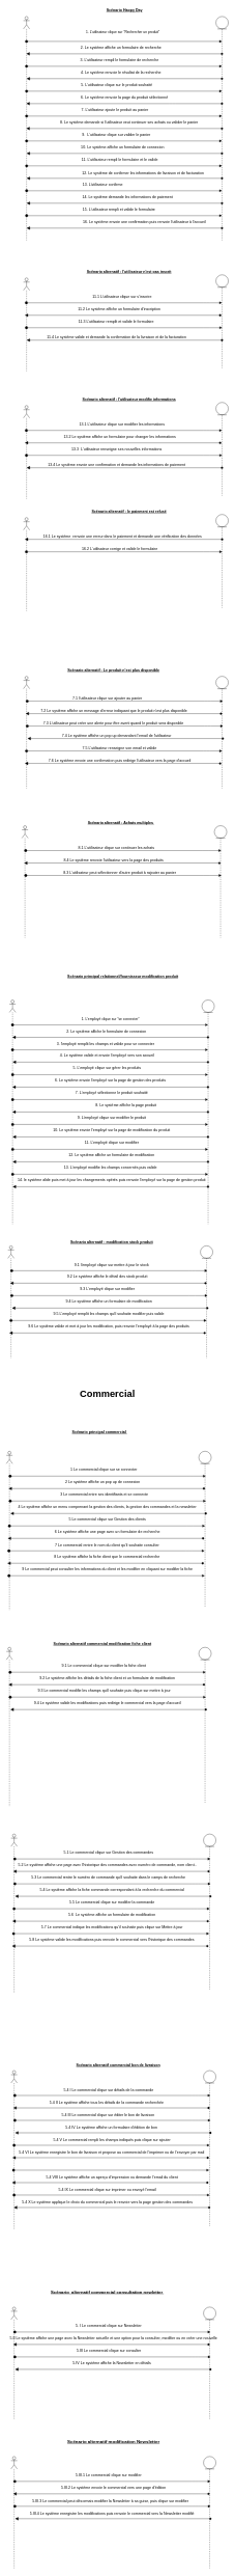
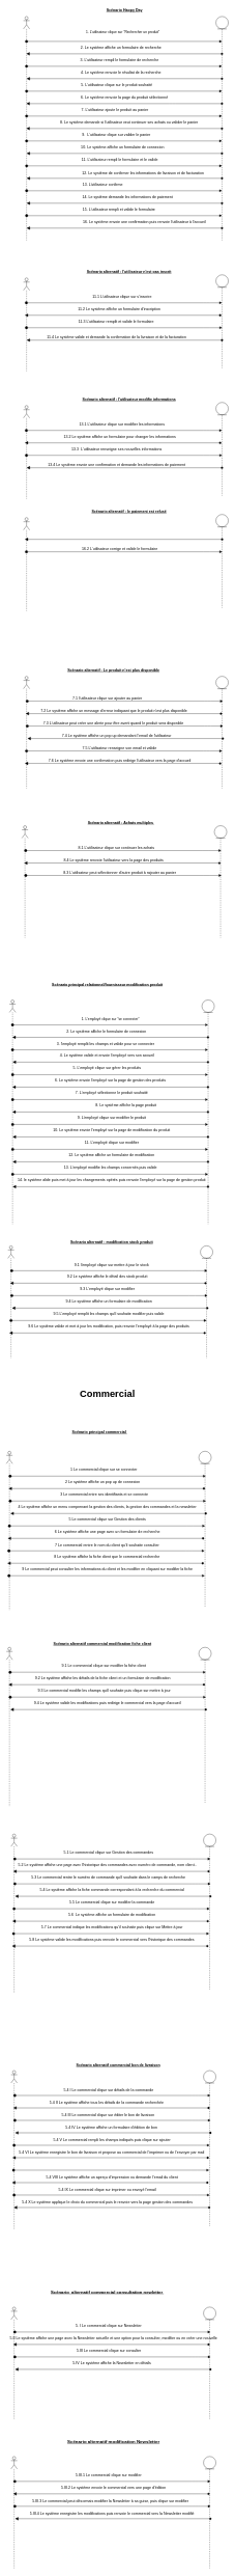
- <mxCell id="61" value="16.1 Le système&amp;nbsp; renvoie une erreur dans le paiement et demande une vérification des données" style="text;html=1;align=center;verticalAlign=middle;resizable=0;points=[];autosize=1;" parent="1" vertex="1"><mxGeometry x="129" y="1710" width="530" height="20" as="geometry" /></mxCell>
- <mxCell id="89" value="&lt;b&gt;&lt;u&gt;Scénario principal relationnel/fournisseur modification produit&lt;/u&gt;&lt;/b&gt;" style="text;html=1;align=center;verticalAlign=middle;resizable=0;points=[];autosize=1;" parent="1" vertex="1"><mxGeometry x="210" y="3125" width="370" height="20" as="geometry" /></mxCell>
+ <mxCell id="89" value="&lt;b&gt;&lt;u&gt;Scénario principal relationnel/fournisseur modification produit&lt;/u&gt;&lt;/b&gt;" style="text;html=1;align=center;verticalAlign=middle;resizable=0;points=[];autosize=1;" parent="1" vertex="1"><mxGeometry x="160" y="3150" width="370" height="20" as="geometry" /></mxCell>
- <mxCell id="163" value="&lt;span id=&quot;docs-internal-guid-dbeb643f-7fff-4fda-405a-bcc478cb8ca2&quot;&gt;&lt;span style=&quot;font-family: &amp;#34;arial&amp;#34; ; background-color: transparent ; vertical-align: baseline&quot;&gt;&lt;font style=&quot;font-size: 12px&quot;&gt;9.2 Le système affiche les détails de la fiche client et un formulaire de modification&lt;/font&gt;&lt;/span&gt;&lt;/span&gt;" style="text;html=1;align=center;verticalAlign=middle;resizable=0;points=[];autosize=1;" parent="1" vertex="1"><mxGeometry x="120" y="5380" width="450" height="20" as="geometry" /></mxCell>
+ <mxCell id="163" value="&lt;span id=&quot;docs-internal-guid-dbeb643f-7fff-4fda-405a-bcc478cb8ca2&quot;&gt;&lt;span style=&quot;font-family: &amp;#34;arial&amp;#34; ; background-color: transparent ; vertical-align: baseline&quot;&gt;&lt;font style=&quot;font-size: 12px&quot;&gt;9.2 Le système affiche les détails de la fiche client et un formulaire de modification&lt;/font&gt;&lt;/span&gt;&lt;/span&gt;" style="text;html=1;align=center;verticalAlign=middle;resizable=0;points=[];autosize=1;" parent="1" vertex="1"><mxGeometry x="105" y="5380" width="450" height="20" as="geometry" /></mxCell>
